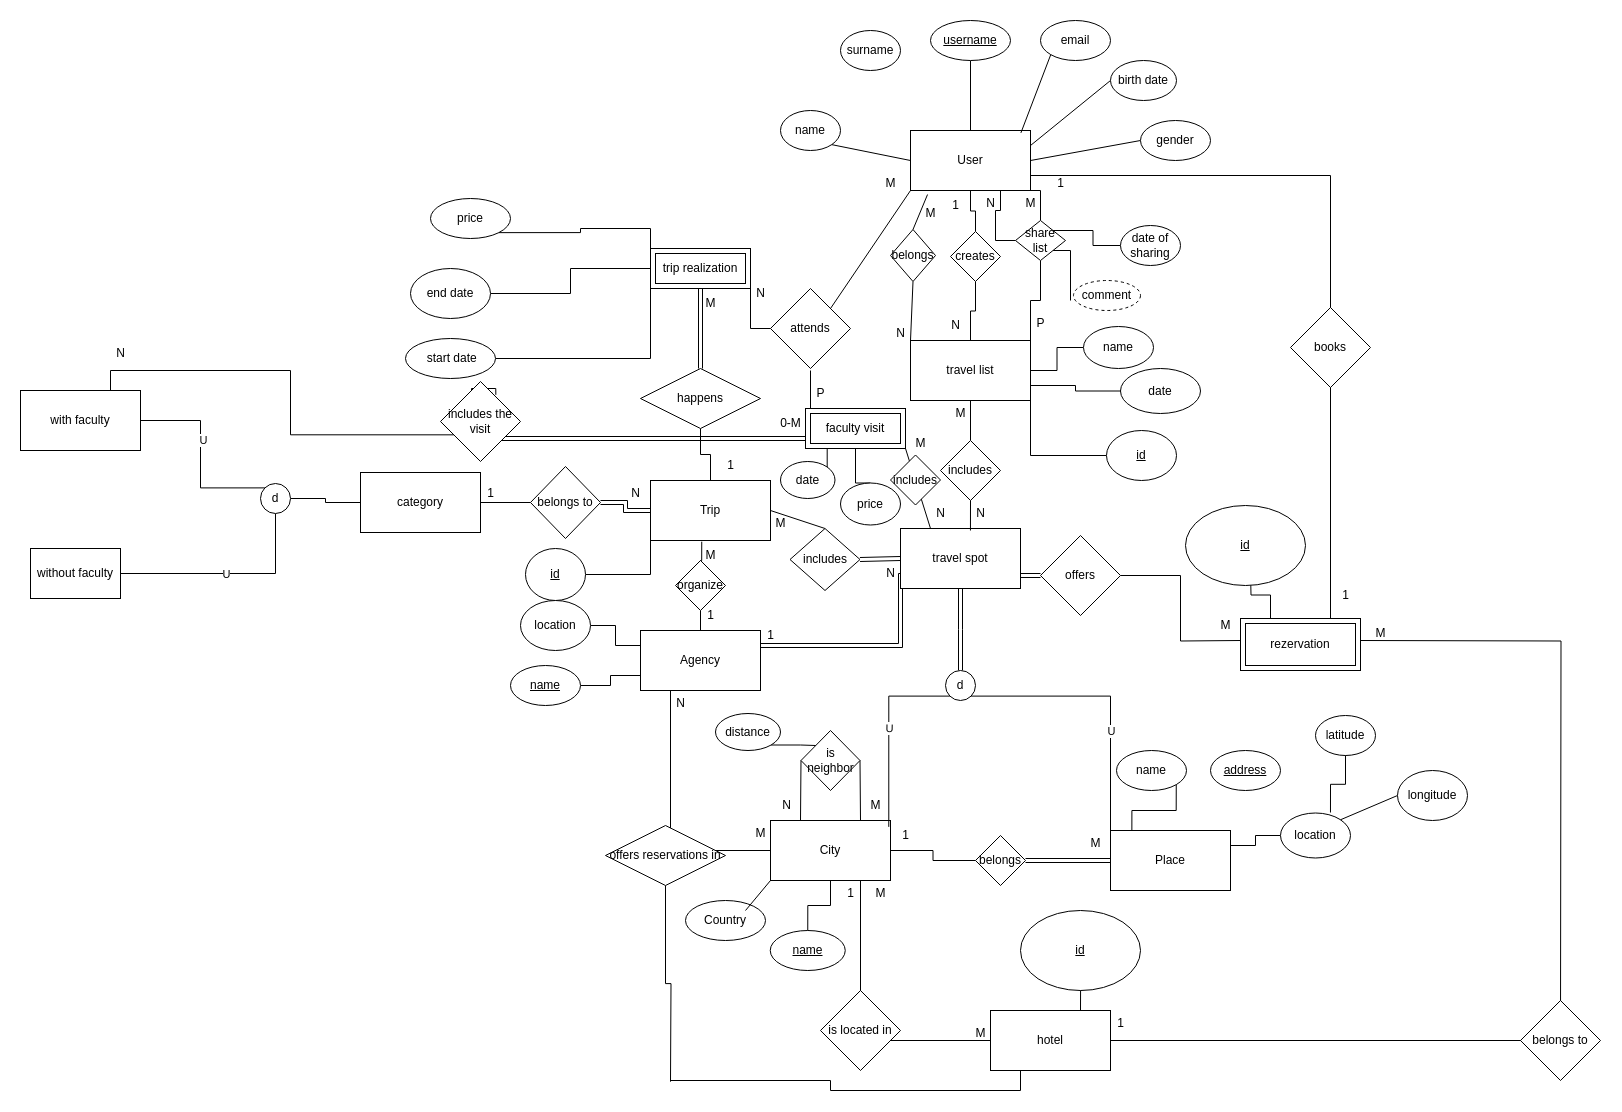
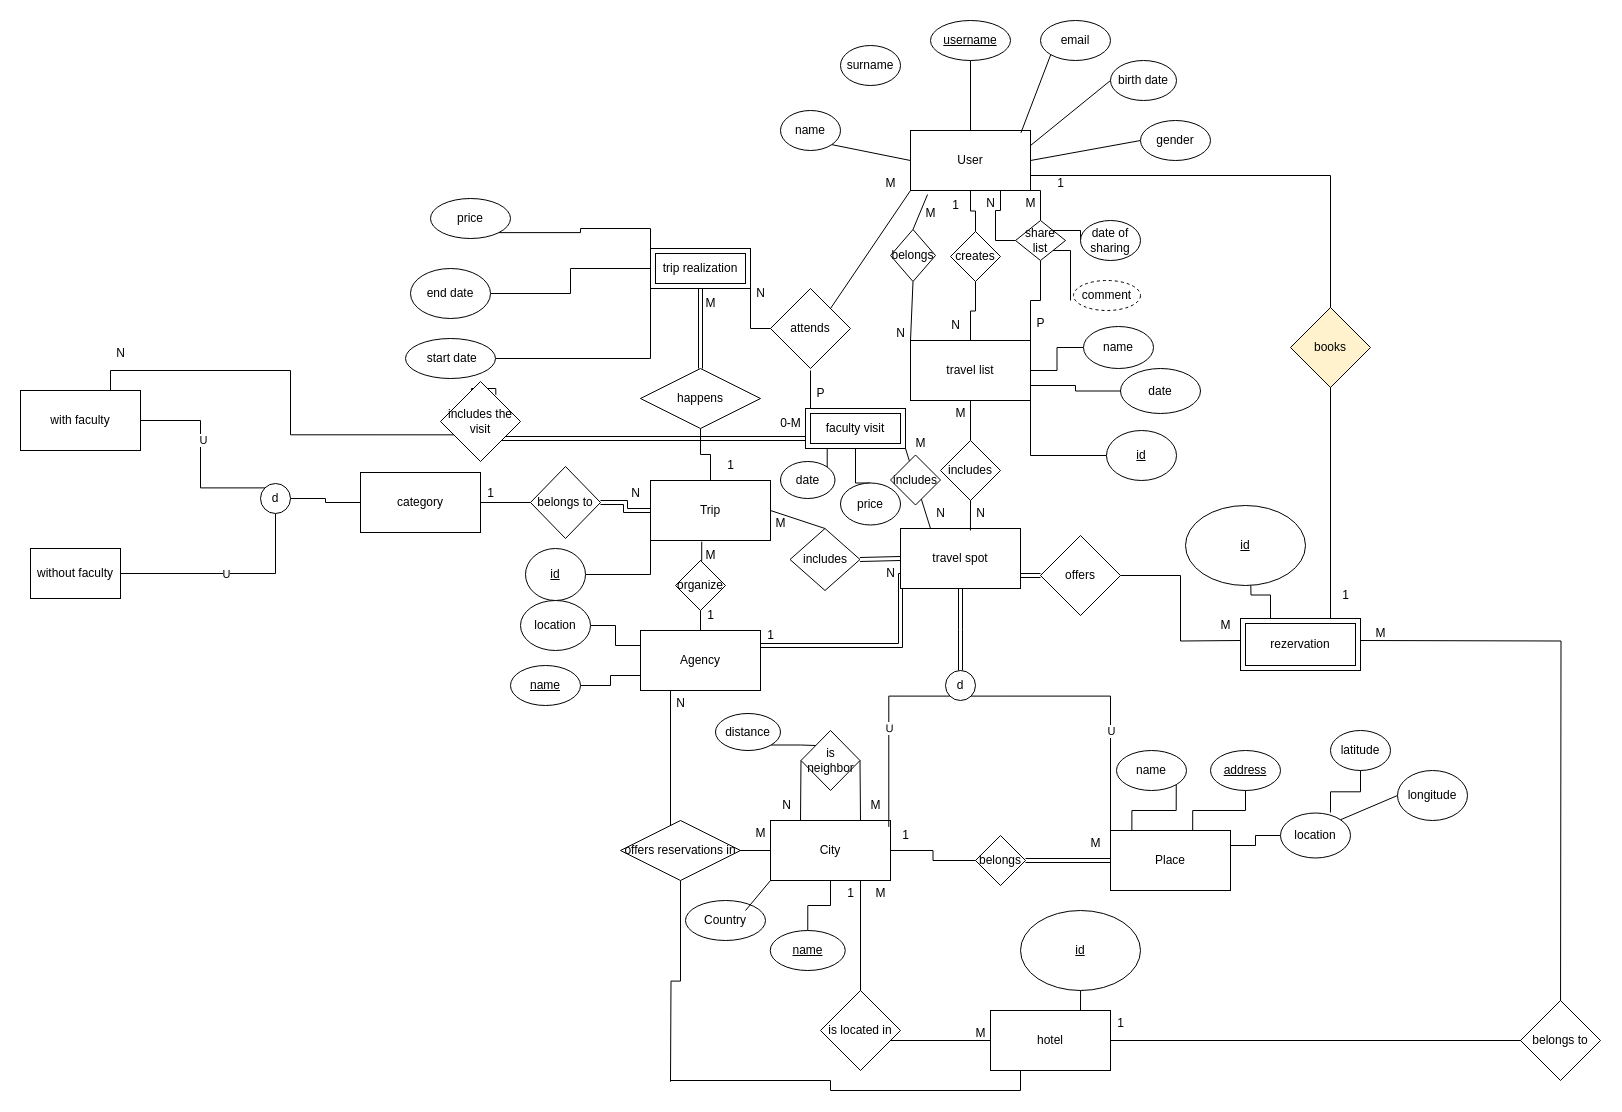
- <mxCell id="10" value="surname" style="ellipse;whiteSpace=wrap;html=1;" parent="1" vertex="1"><mxGeometry x="840" y="30" width="60" height="40" as="geometry" /></mxCell>
+ <mxCell id="10" value="surname" style="ellipse;whiteSpace=wrap;html=1;" parent="1" vertex="1"><mxGeometry x="840" y="45" width="60" height="40" as="geometry" /></mxCell>
- <mxCell id="29" value="date of sharing" style="ellipse;whiteSpace=wrap;html=1;" parent="1" vertex="1"><mxGeometry x="1120" y="225" width="60" height="40" as="geometry" /></mxCell>
+ <mxCell id="29" value="date of sharing" style="ellipse;whiteSpace=wrap;html=1;" parent="1" vertex="1"><mxGeometry x="1080" y="220" width="60" height="40" as="geometry" /></mxCell>
- <mxCell id="155" value="books" style="rhombus;whiteSpace=wrap;html=1;" vertex="1" parent="1"><mxGeometry x="1290" y="307" width="80" height="80" as="geometry" /></mxCell>
+ <mxCell id="155" value="books" style="rhombus;whiteSpace=wrap;html=1;fillColor=#fff2cc;" vertex="1" parent="1"><mxGeometry x="1290" y="307" width="80" height="80" as="geometry" /></mxCell>
- <mxCell id="69" value="latitude" style="ellipse;whiteSpace=wrap;html=1;" parent="1" vertex="1"><mxGeometry x="1315" y="715" width="60" height="40" as="geometry" /></mxCell>
+ <mxCell id="69" value="latitude" style="ellipse;whiteSpace=wrap;html=1;" parent="1" vertex="1"><mxGeometry x="1330" y="730" width="60" height="40" as="geometry" /></mxCell>
+ <mxCell id="73" style="edgeStyle=orthogonalEdgeStyle;rounded=0;orthogonalLoop=1;jettySize=auto;html=1;exitX=0.5;exitY=1;exitDx=0;exitDy=0;entryX=0.685;entryY=-0.007;entryDx=0;entryDy=0;entryPerimeter=0;endArrow=none;endFill=0;" parent="1" source="67" target="31" edge="1"><mxGeometry relative="1" as="geometry" /></mxCell>
- <mxCell id="174" value="offers reservations in" style="shape=rhombus;perimeter=rhombusPerimeter;whiteSpace=wrap;html=1;align=center;" vertex="1" parent="1"><mxGeometry x="605" y="825" width="120" height="60" as="geometry" /></mxCell>
+ <mxCell id="174" value="offers reservations in" style="shape=rhombus;perimeter=rhombusPerimeter;whiteSpace=wrap;html=1;align=center;" vertex="1" parent="1"><mxGeometry x="620" y="820" width="120" height="60" as="geometry" /></mxCell>
